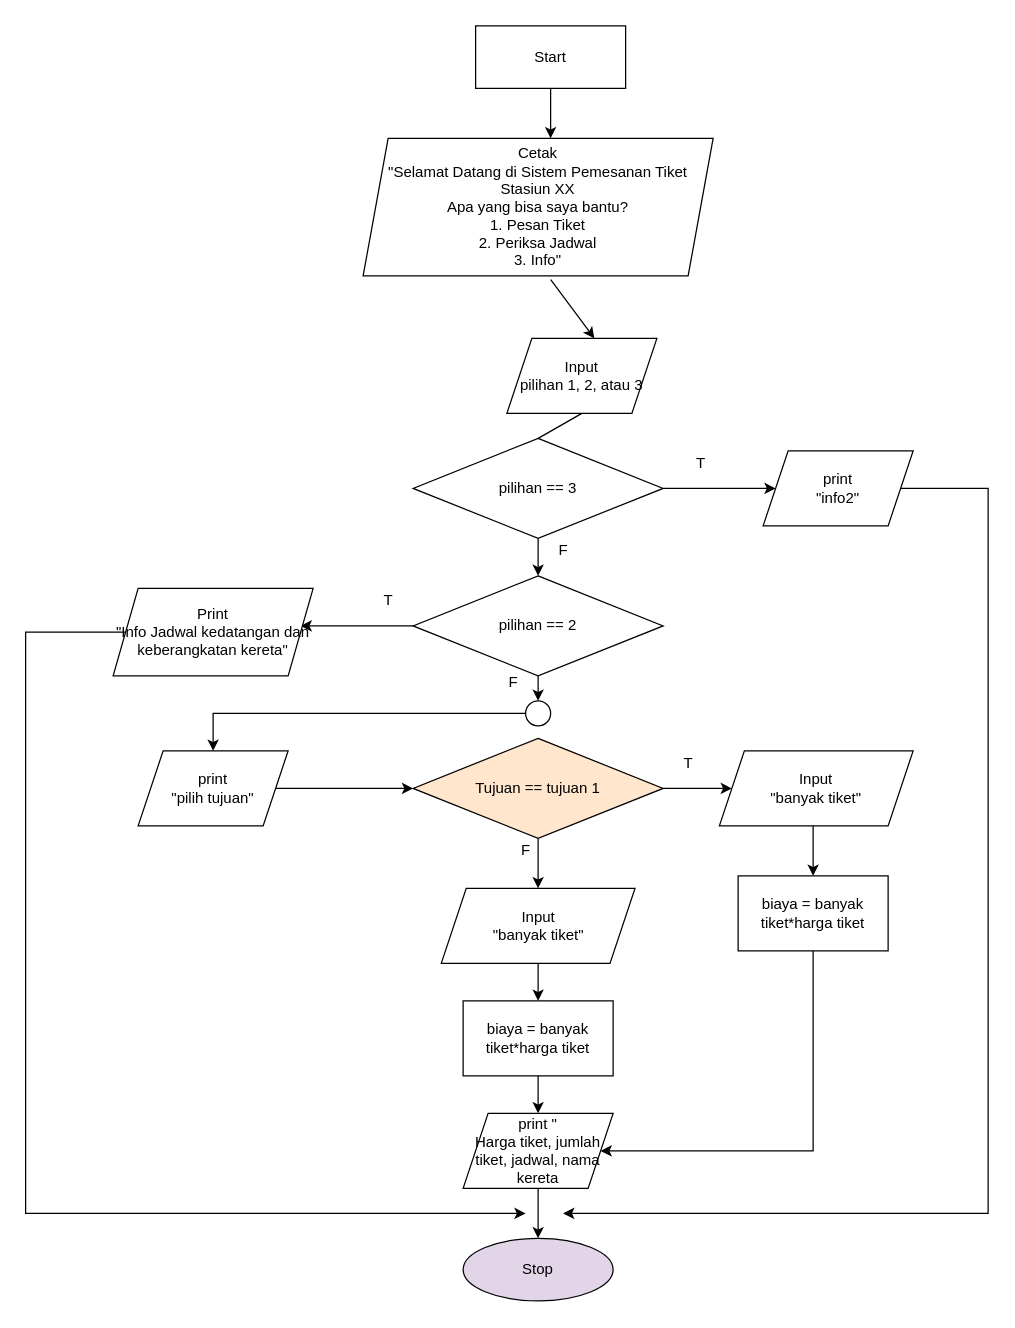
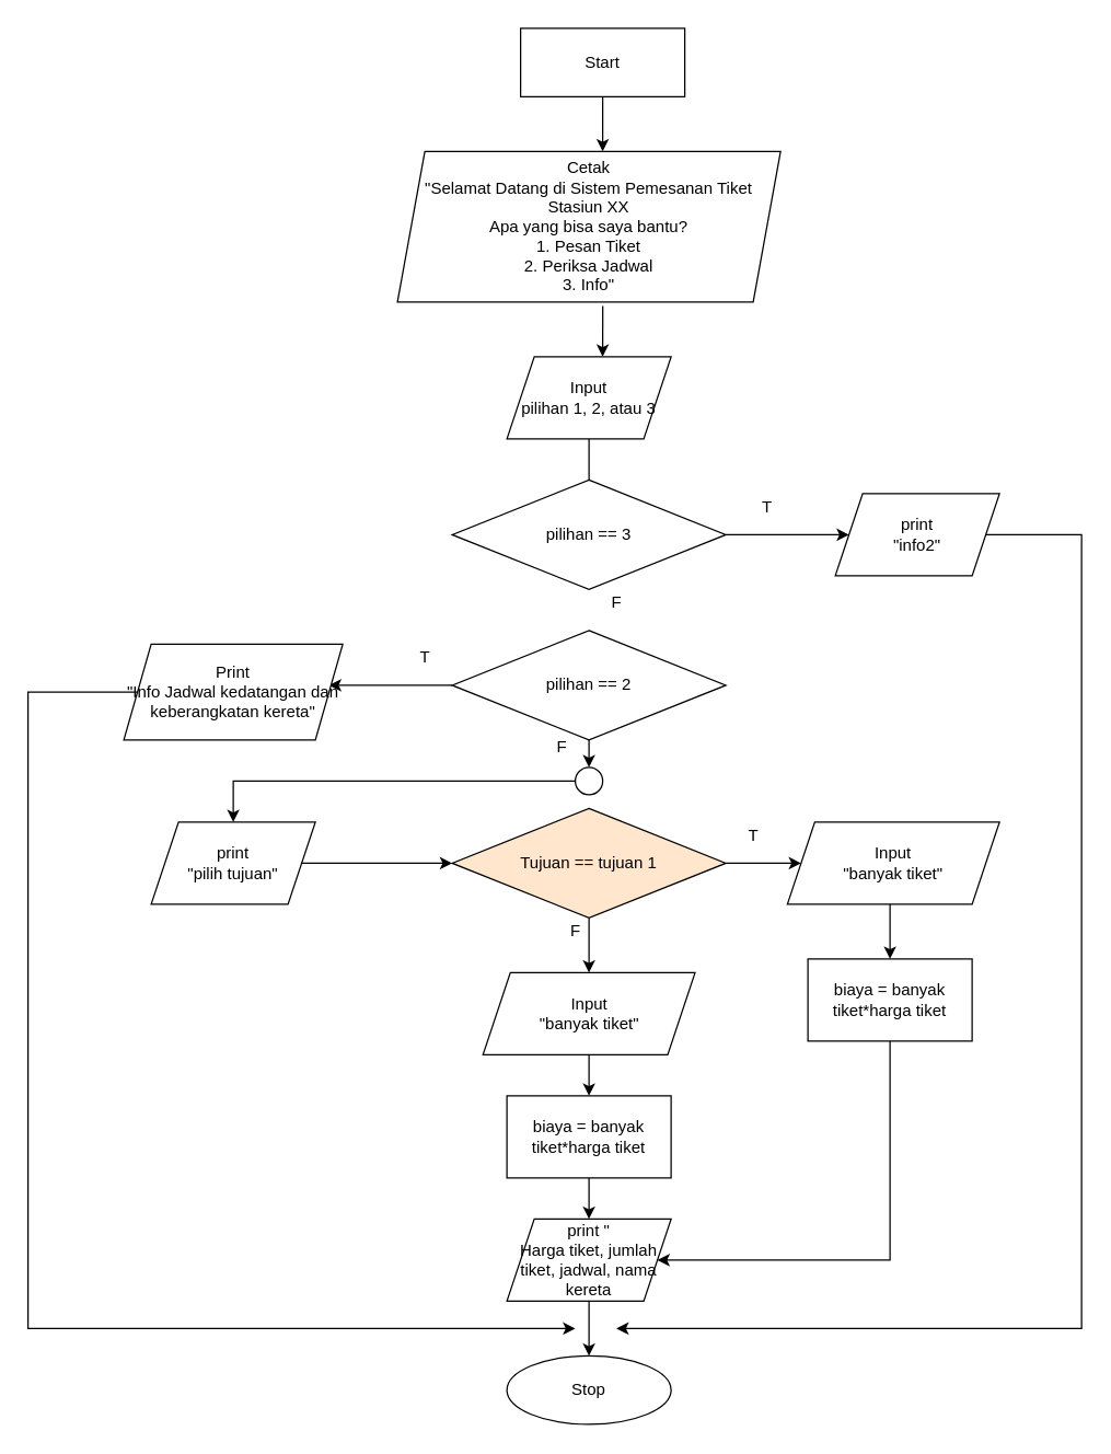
- <mxCell id="5" value="Input&lt;br&gt;pilihan 1, 2, atau 3" style="shape=parallelogram;perimeter=parallelogramPerimeter;whiteSpace=wrap;html=1;fixedSize=1;" vertex="1" parent="1"><mxGeometry x="405" y="270" width="120" height="60" as="geometry" /></mxCell>
+ <mxCell id="5" value="Input&lt;br&gt;pilihan 1, 2, atau 3" style="shape=parallelogram;perimeter=parallelogramPerimeter;whiteSpace=wrap;html=1;fixedSize=1;" vertex="1" parent="1"><mxGeometry x="370" y="260" width="120" height="60" as="geometry" /></mxCell>
- <mxCell id="11" value="" style="endArrow=classic;html=1;rounded=0;exitX=0.5;exitY=1;exitDx=0;exitDy=0;entryX=0.5;entryY=0;entryDx=0;entryDy=0;" edge="1" parent="1" source="7" target="10"><mxGeometry width="50" height="50" relative="1" as="geometry"><mxPoint x="370" y="350" as="sourcePoint" /><mxPoint x="220" y="480" as="targetPoint" /></mxGeometry></mxCell>
- <mxCell id="33" value="Stop" style="ellipse;whiteSpace=wrap;html=1;fillColor=#e1d5e7;" vertex="1" parent="1"><mxGeometry x="370" y="990" width="120" height="50" as="geometry" /></mxCell>
+ <mxCell id="33" value="Stop" style="ellipse;whiteSpace=wrap;html=1;" vertex="1" parent="1"><mxGeometry x="370" y="990" width="120" height="50" as="geometry" /></mxCell>
